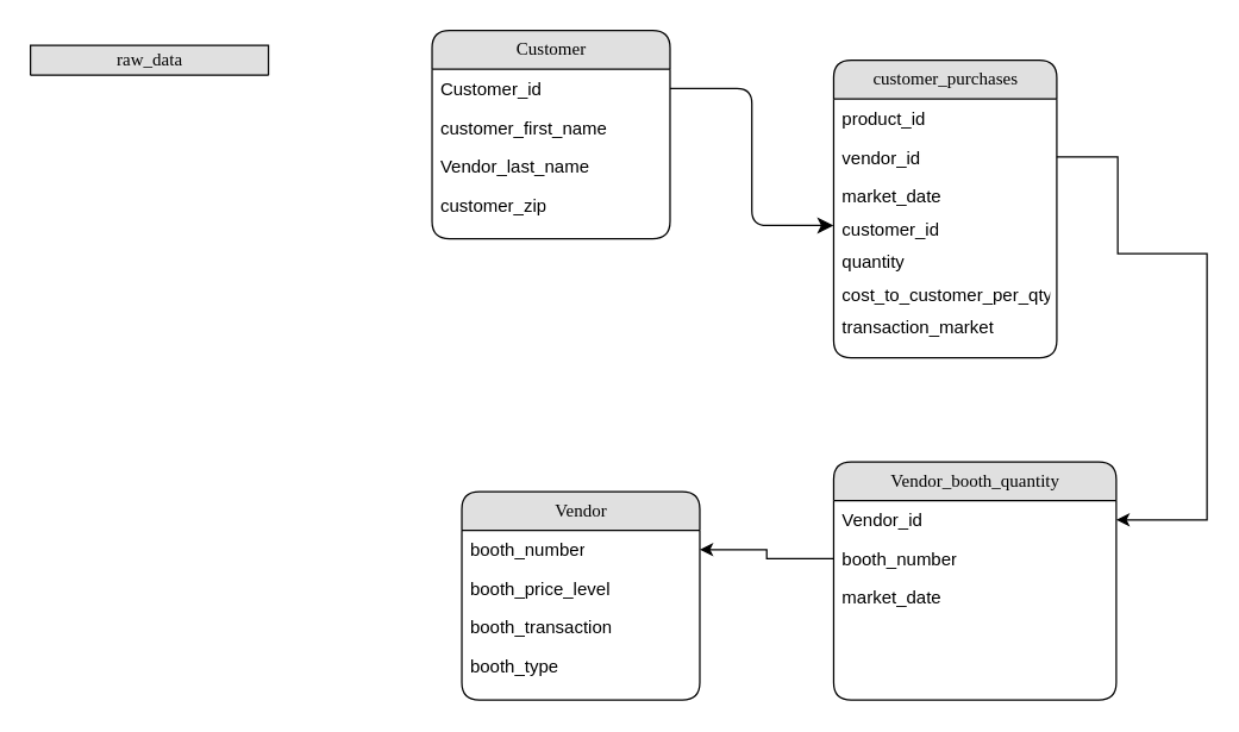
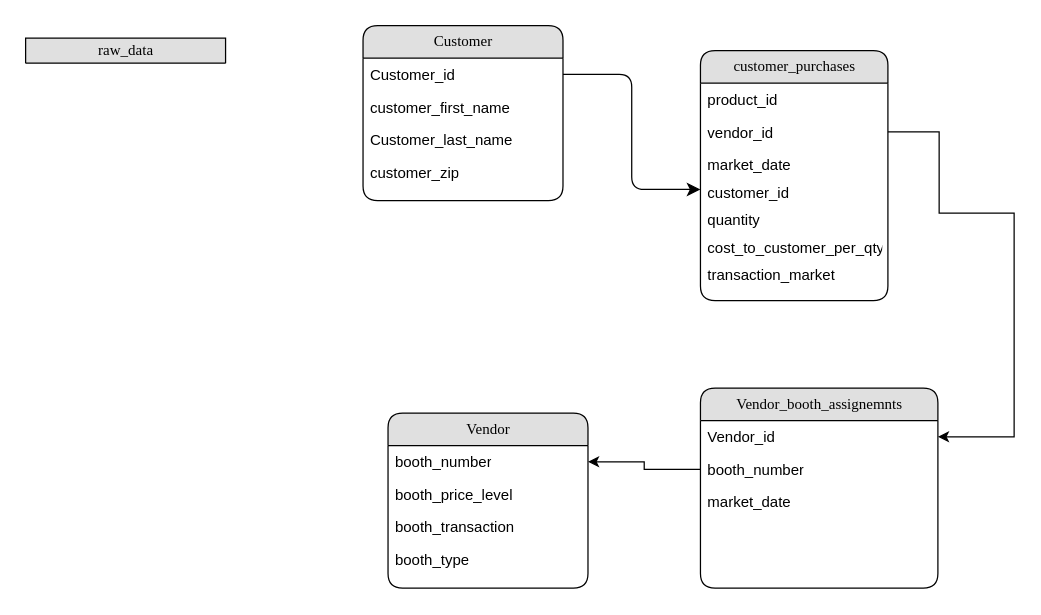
- <mxCell id="5" value="Vendor_last_name&lt;div&gt;&lt;br&gt;&lt;/div&gt;" style="text;html=1;strokeColor=none;fillColor=none;spacingLeft=4;spacingRight=4;whiteSpace=wrap;overflow=hidden;rotatable=0;points=[[0,0.5],[1,0.5]];portConstraint=eastwest;" parent="2" vertex="1"><mxGeometry y="78" width="160" height="26" as="geometry" /></mxCell>
+ <mxCell id="5" value="Customer_last_name&lt;div&gt;&lt;br&gt;&lt;/div&gt;" style="text;html=1;strokeColor=none;fillColor=none;spacingLeft=4;spacingRight=4;whiteSpace=wrap;overflow=hidden;rotatable=0;points=[[0,0.5],[1,0.5]];portConstraint=eastwest;" parent="2" vertex="1"><mxGeometry y="78" width="160" height="26" as="geometry" /></mxCell>
- <mxCell id="16" value="Vendor_booth_quantity" style="swimlane;html=1;fontStyle=0;childLayout=stackLayout;horizontal=1;startSize=26;fillColor=#e0e0e0;horizontalStack=0;resizeParent=1;resizeLast=0;collapsible=1;marginBottom=0;swimlaneFillColor=#ffffff;align=center;rounded=1;shadow=0;comic=0;labelBackgroundColor=none;strokeWidth=1;fontFamily=Verdana;fontSize=12" vertex="1" parent="1"><mxGeometry x="560" y="310" width="190" height="160" as="geometry" /></mxCell>
+ <mxCell id="16" value="Vendor_booth_assignemnts" style="swimlane;html=1;fontStyle=0;childLayout=stackLayout;horizontal=1;startSize=26;fillColor=#e0e0e0;horizontalStack=0;resizeParent=1;resizeLast=0;collapsible=1;marginBottom=0;swimlaneFillColor=#ffffff;align=center;rounded=1;shadow=0;comic=0;labelBackgroundColor=none;strokeWidth=1;fontFamily=Verdana;fontSize=12" vertex="1" parent="1"><mxGeometry x="560" y="310" width="190" height="160" as="geometry" /></mxCell>
